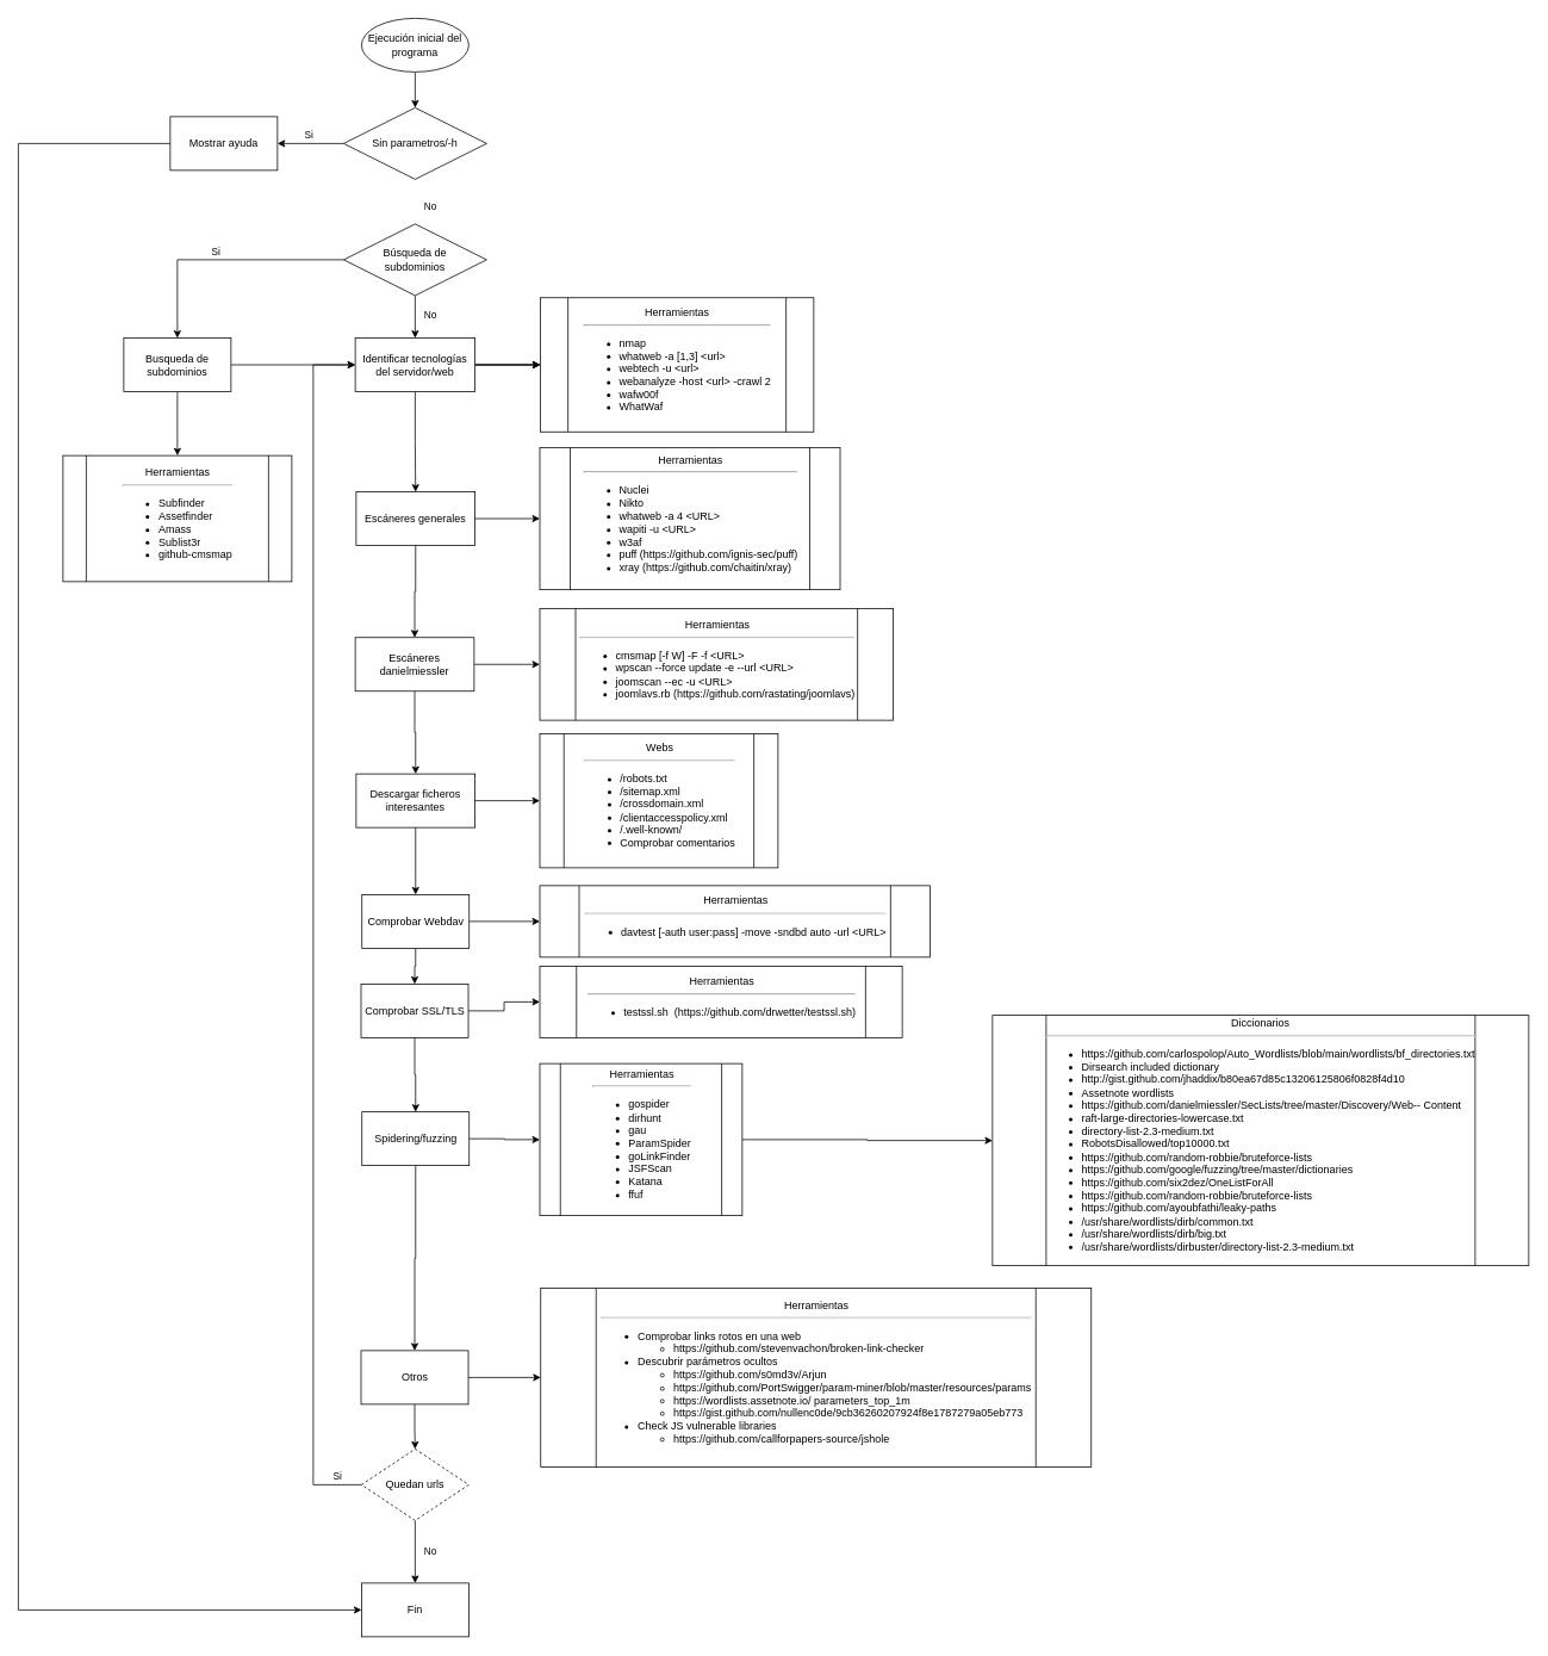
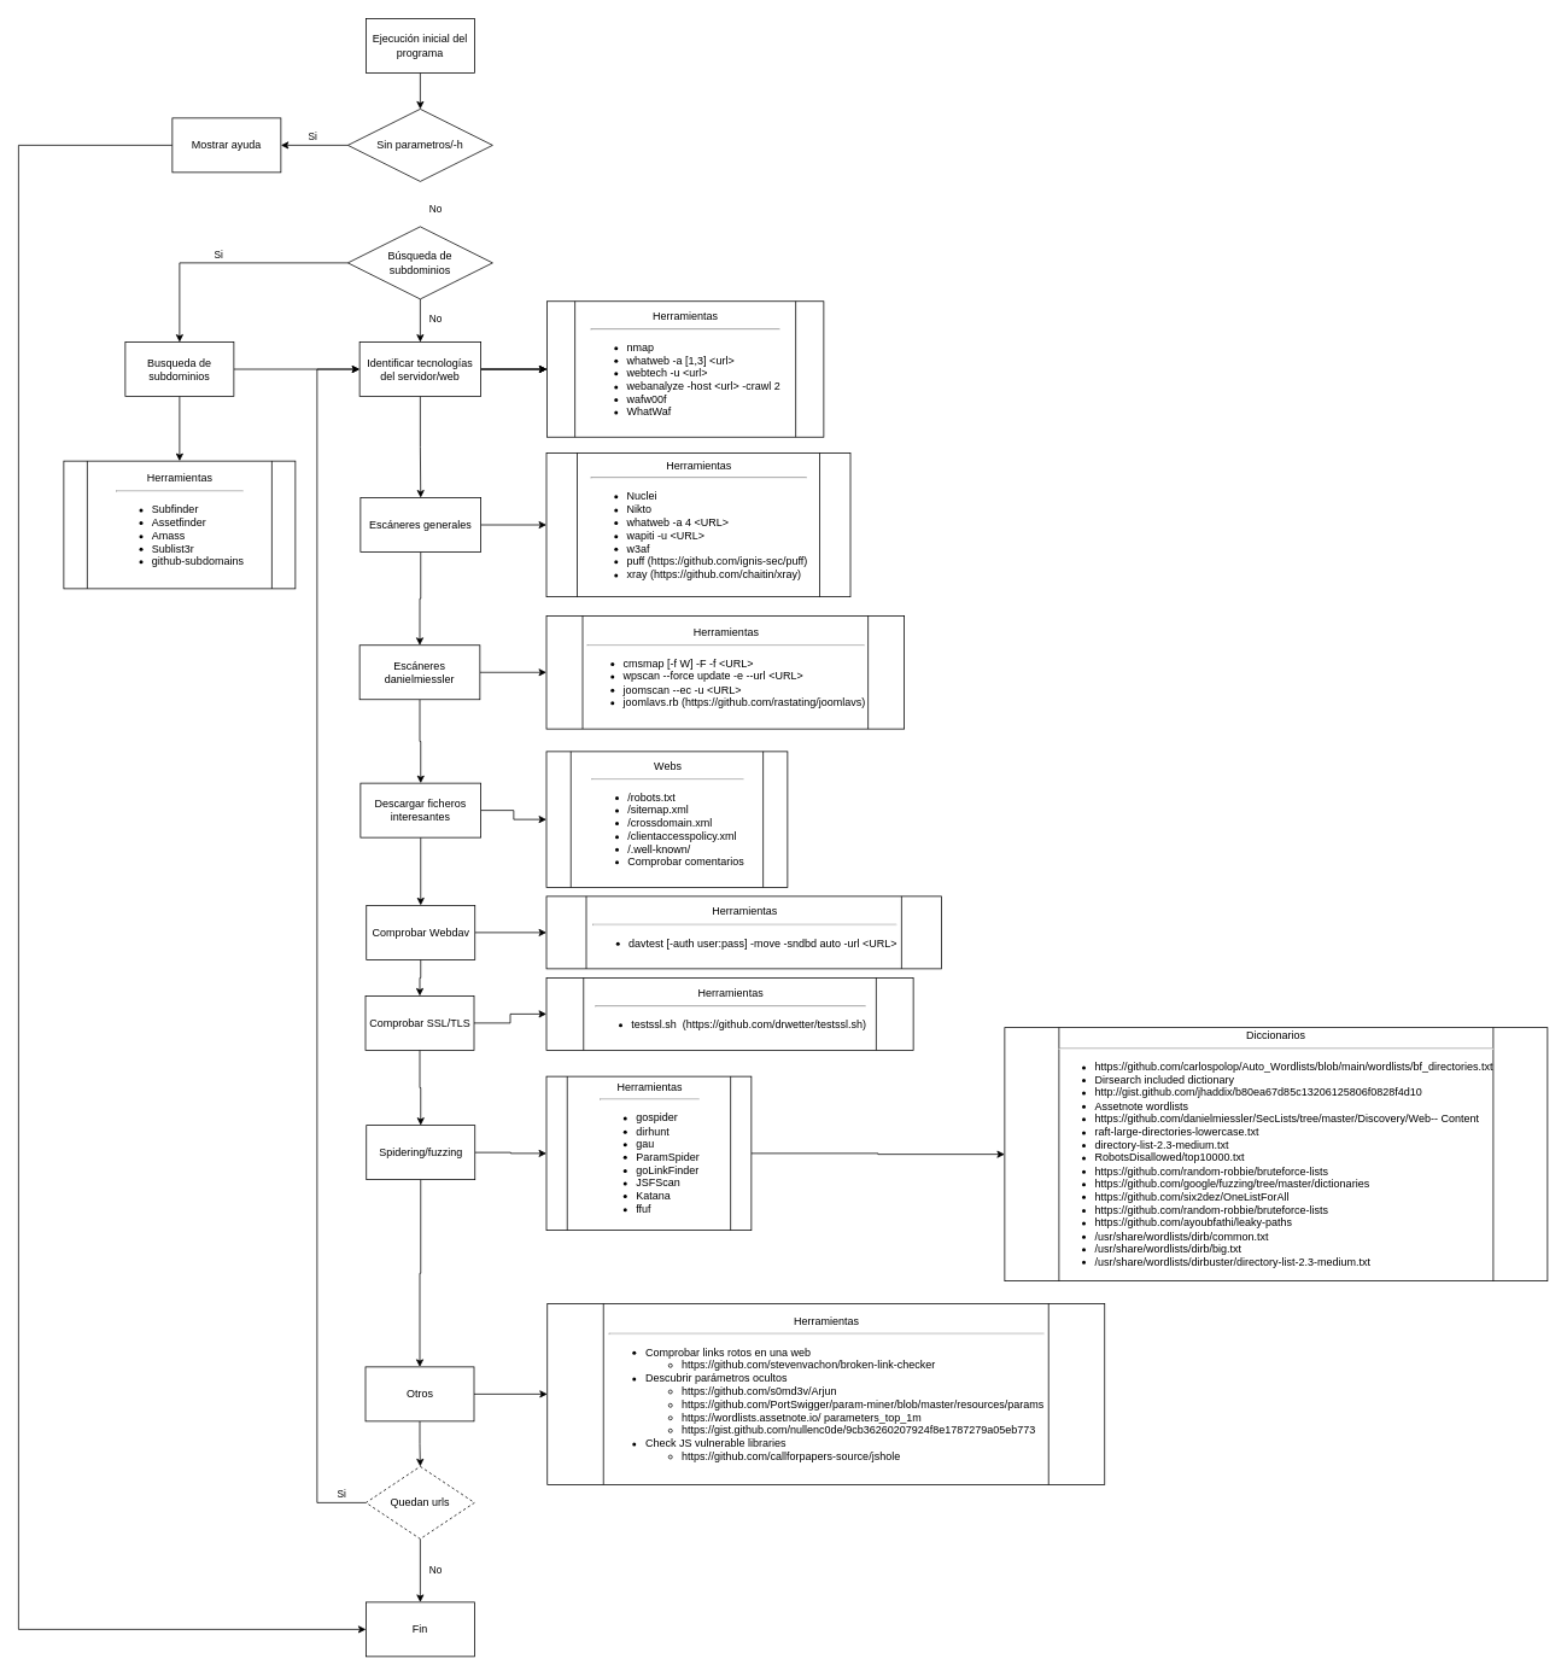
- <mxCell id="5" value="Ejecución inicial del programa" style="ellipse;whiteSpace=wrap;html=1;" vertex="1" parent="1"><mxGeometry x="404" width="120" height="60" as="geometry" y="20" /></mxCell>
+ <mxCell id="5" value="Ejecución inicial del programa" style="rounded=0;whiteSpace=wrap;html=1;" vertex="1" parent="1"><mxGeometry x="404" width="120" height="60" as="geometry" y="20" /></mxCell>
- <mxCell id="34" value="Herramientas&lt;div&gt;&lt;hr&gt;&lt;/div&gt;&lt;div style=&quot;text-align: left;&quot;&gt;&lt;ul&gt;&lt;li&gt;Subfinder&lt;/li&gt;&lt;li&gt;Assetfinder&lt;/li&gt;&lt;li&gt;Amass&lt;/li&gt;&lt;li&gt;Sublist3r&lt;/li&gt;&lt;li&gt;github-cmsmap&lt;/li&gt;&lt;/ul&gt;&lt;/div&gt;" style="shape=process;whiteSpace=wrap;html=1;backgroundOutline=1;" vertex="1" parent="1"><mxGeometry x="70" y="509" width="256" height="141" as="geometry" /></mxCell>
+ <mxCell id="34" value="Herramientas&lt;div&gt;&lt;hr&gt;&lt;/div&gt;&lt;div style=&quot;text-align: left;&quot;&gt;&lt;ul&gt;&lt;li&gt;Subfinder&lt;/li&gt;&lt;li&gt;Assetfinder&lt;/li&gt;&lt;li&gt;Amass&lt;/li&gt;&lt;li&gt;Sublist3r&lt;/li&gt;&lt;li&gt;github-subdomains&lt;/li&gt;&lt;/ul&gt;&lt;/div&gt;" style="shape=process;whiteSpace=wrap;html=1;backgroundOutline=1;" vertex="1" parent="1"><mxGeometry x="70" y="509" width="256" height="141" as="geometry" /></mxCell>
- <mxCell id="35" value="Webs&lt;hr&gt;&lt;div style=&quot;text-align: left;&quot;&gt;&lt;ul&gt;&lt;li&gt;&lt;span style=&quot;background-color: initial;&quot;&gt;/robots.txt&lt;/span&gt;&lt;/li&gt;&lt;li&gt;/sitemap.xml&lt;/li&gt;&lt;li&gt;/crossdomain.xml&lt;/li&gt;&lt;li&gt;/&lt;span style=&quot;background-color: initial;&quot;&gt;clientaccesspolicy.xml&lt;/span&gt;&lt;/li&gt;&lt;li&gt;/.well-known/&lt;/li&gt;&lt;li&gt;Comprobar comentarios&lt;/li&gt;&lt;/ul&gt;&lt;/div&gt;" style="shape=process;whiteSpace=wrap;html=1;backgroundOutline=1;" vertex="1" parent="1"><mxGeometry x="603.5" y="820" width="266.5" height="150" as="geometry" /></mxCell>
+ <mxCell id="35" value="Webs&lt;hr&gt;&lt;div style=&quot;text-align: left;&quot;&gt;&lt;ul&gt;&lt;li&gt;&lt;span style=&quot;background-color: initial;&quot;&gt;/robots.txt&lt;/span&gt;&lt;/li&gt;&lt;li&gt;/sitemap.xml&lt;/li&gt;&lt;li&gt;/crossdomain.xml&lt;/li&gt;&lt;li&gt;/&lt;span style=&quot;background-color: initial;&quot;&gt;clientaccesspolicy.xml&lt;/span&gt;&lt;/li&gt;&lt;li&gt;/.well-known/&lt;/li&gt;&lt;li&gt;Comprobar comentarios&lt;/li&gt;&lt;/ul&gt;&lt;/div&gt;" style="shape=process;whiteSpace=wrap;html=1;backgroundOutline=1;" vertex="1" parent="1"><mxGeometry x="603.5" y="830" width="266.5" height="150" as="geometry" /></mxCell>
